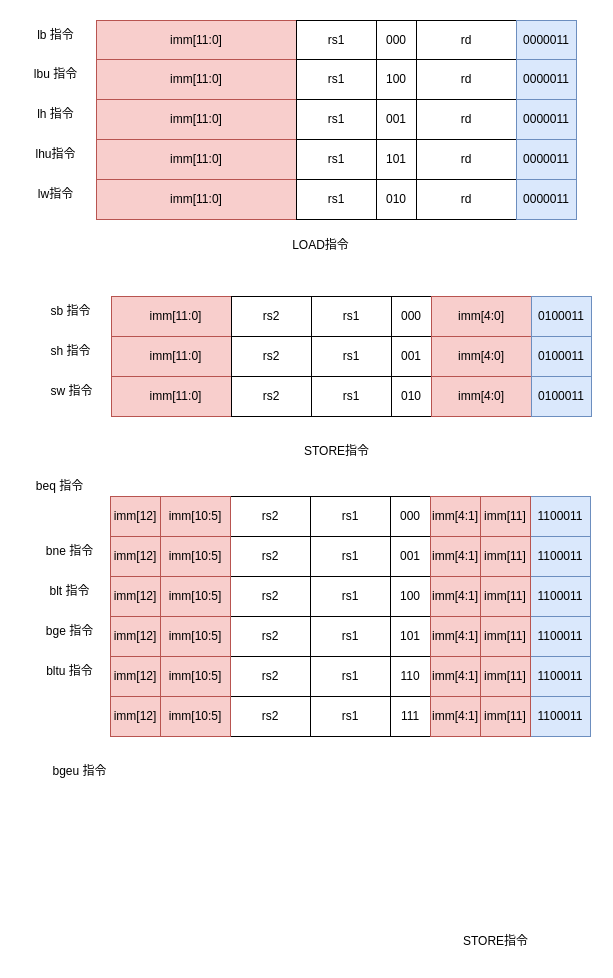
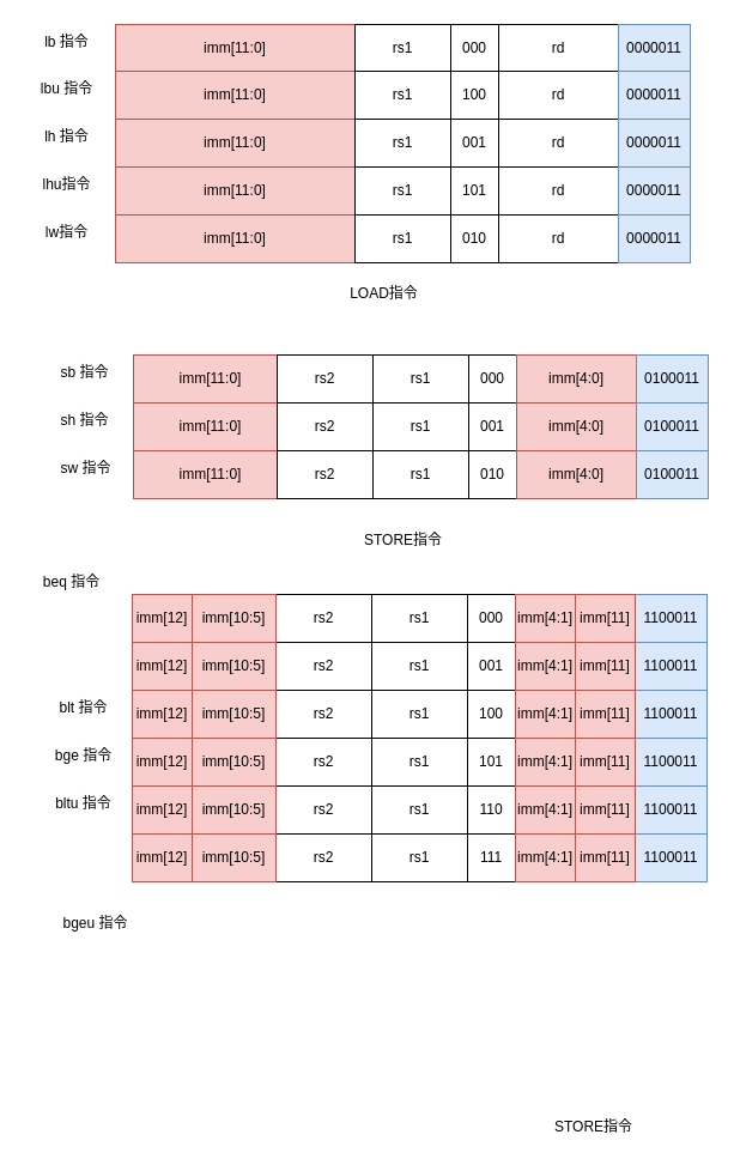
- <mxCell id="74" value="bne 指令" style="text;html=1;align=center;verticalAlign=middle;resizable=0;points=[];autosize=1;strokeColor=none;fillColor=none;" vertex="1" parent="1"><mxGeometry x="34" y="536" width="70" height="30" as="geometry" /></mxCell>
